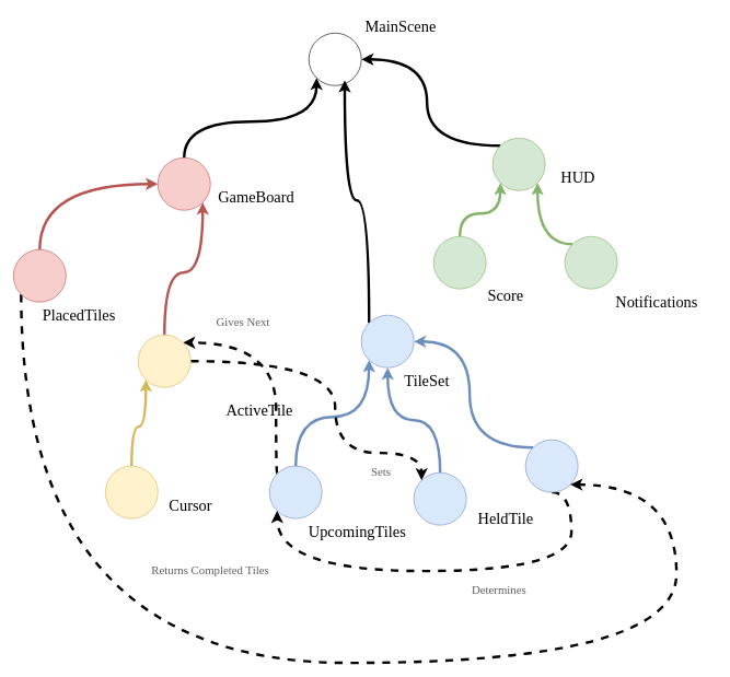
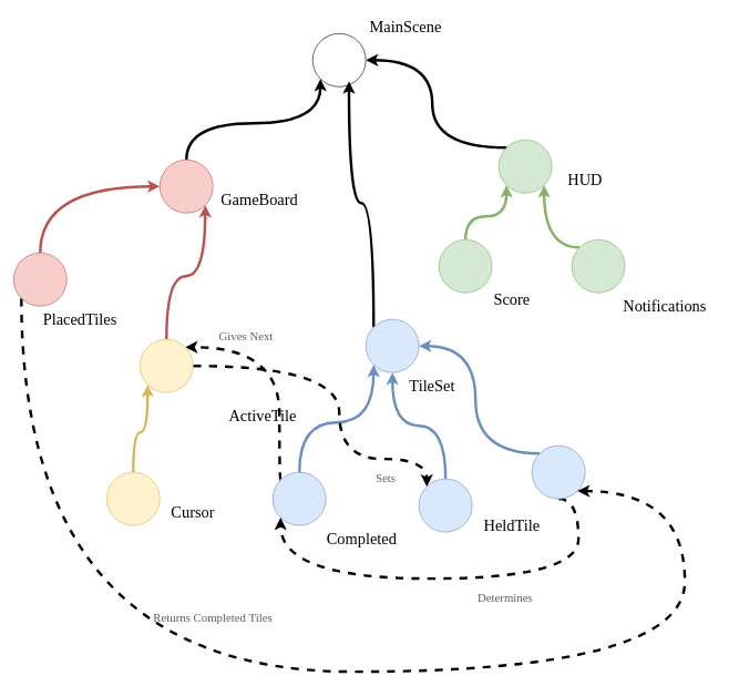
- <mxCell id="40" value="&lt;font style=&quot;font-size: 18px&quot; face=&quot;Lucida Console&quot; color=&quot;#5e5e5e&quot;&gt;Gives Next&lt;/font&gt;" style="text;html=1;strokeColor=none;fillColor=none;align=center;verticalAlign=middle;whiteSpace=wrap;rounded=0;" vertex="1" parent="1"><mxGeometry x="300" y="470" width="140" height="40" as="geometry" /></mxCell>
+ <mxCell id="40" value="&lt;font style=&quot;font-size: 18px&quot; face=&quot;Lucida Console&quot; color=&quot;#5e5e5e&quot;&gt;Gives Next&lt;/font&gt;" style="text;html=1;strokeColor=none;fillColor=none;align=center;verticalAlign=middle;whiteSpace=wrap;rounded=0;" vertex="1" parent="1"><mxGeometry x="300" y="485" width="140" height="40" as="geometry" /></mxCell>
- <mxCell id="31" value="&lt;font style=&quot;font-size: 24px&quot; face=&quot;Lucida Console&quot;&gt;UpcomingTiles&lt;/font&gt;" style="text;html=1;strokeColor=none;fillColor=none;align=center;verticalAlign=middle;whiteSpace=wrap;rounded=0;" vertex="1" parent="1"><mxGeometry x="454" y="790" width="180" height="40" as="geometry" /></mxCell>
+ <mxCell id="31" value="&lt;font style=&quot;font-size: 24px&quot; face=&quot;Lucida Console&quot;&gt;Completed&lt;/font&gt;" style="text;html=1;strokeColor=none;fillColor=none;align=center;verticalAlign=middle;whiteSpace=wrap;rounded=0;" vertex="1" parent="1"><mxGeometry x="454" y="790" width="180" height="40" as="geometry" /></mxCell>
- <mxCell id="41" value="&lt;font style=&quot;font-size: 18px&quot; face=&quot;Lucida Console&quot; color=&quot;#5e5e5e&quot;&gt;Returns Completed Tiles&lt;/font&gt;" style="text;html=1;strokeColor=none;fillColor=none;align=center;verticalAlign=middle;whiteSpace=wrap;rounded=0;" vertex="1" parent="1"><mxGeometry x="210" y="840" width="220" height="60" as="geometry" /></mxCell>
+ <mxCell id="41" value="&lt;font style=&quot;font-size: 18px&quot; face=&quot;Lucida Console&quot; color=&quot;#5e5e5e&quot;&gt;Returns Completed Tiles&lt;/font&gt;" style="text;html=1;strokeColor=none;fillColor=none;align=center;verticalAlign=middle;whiteSpace=wrap;rounded=0;" vertex="1" parent="1"><mxGeometry x="210" y="900" width="220" height="60" as="geometry" /></mxCell>
